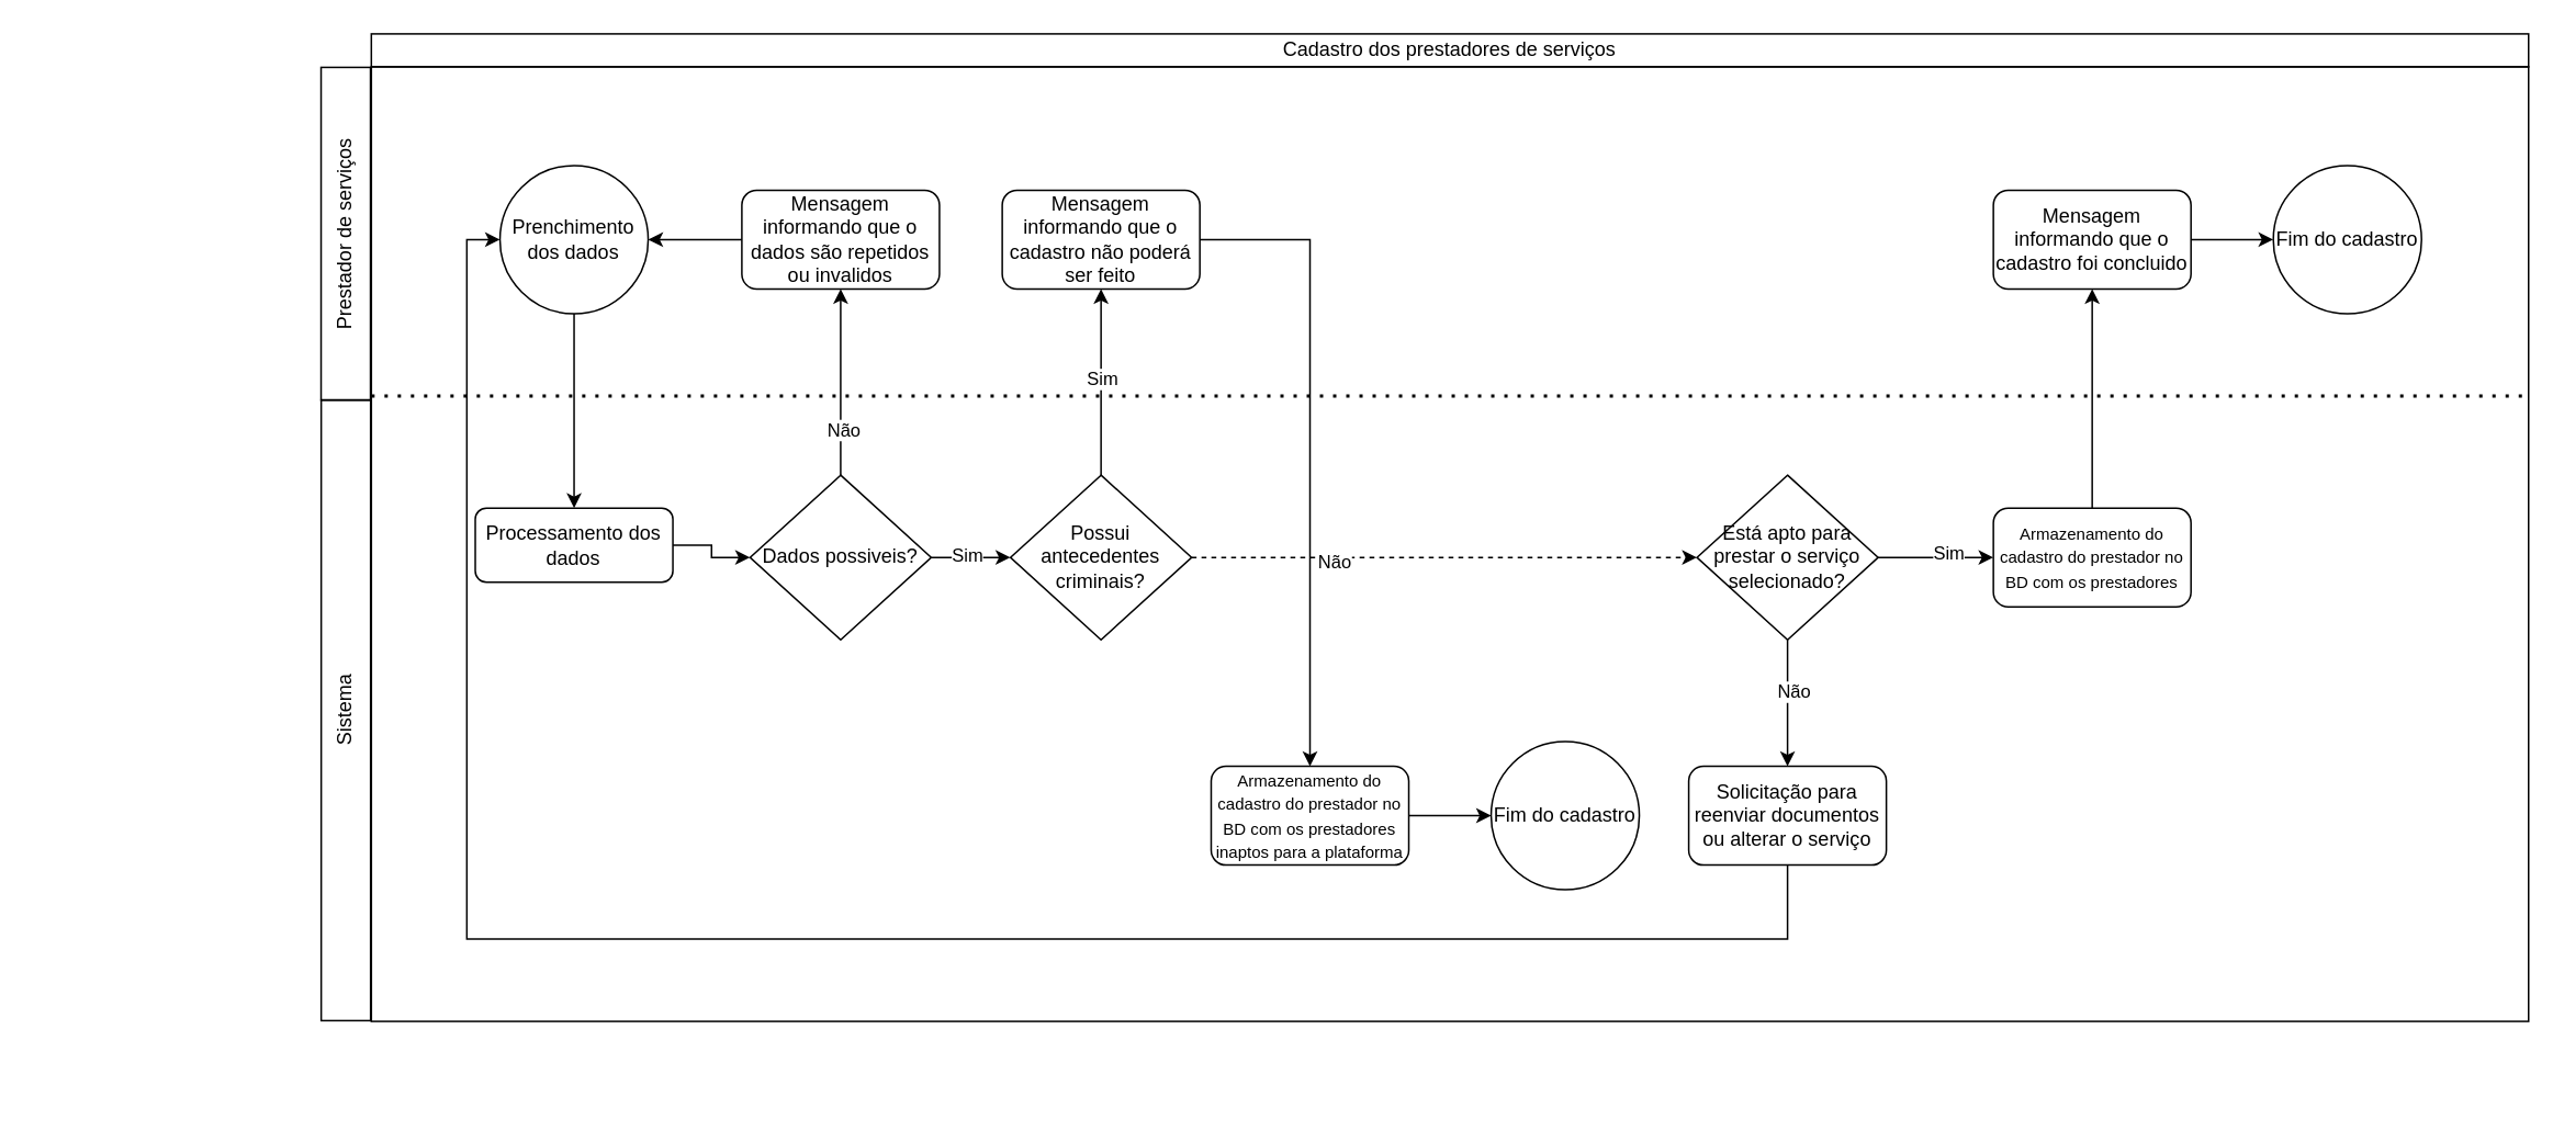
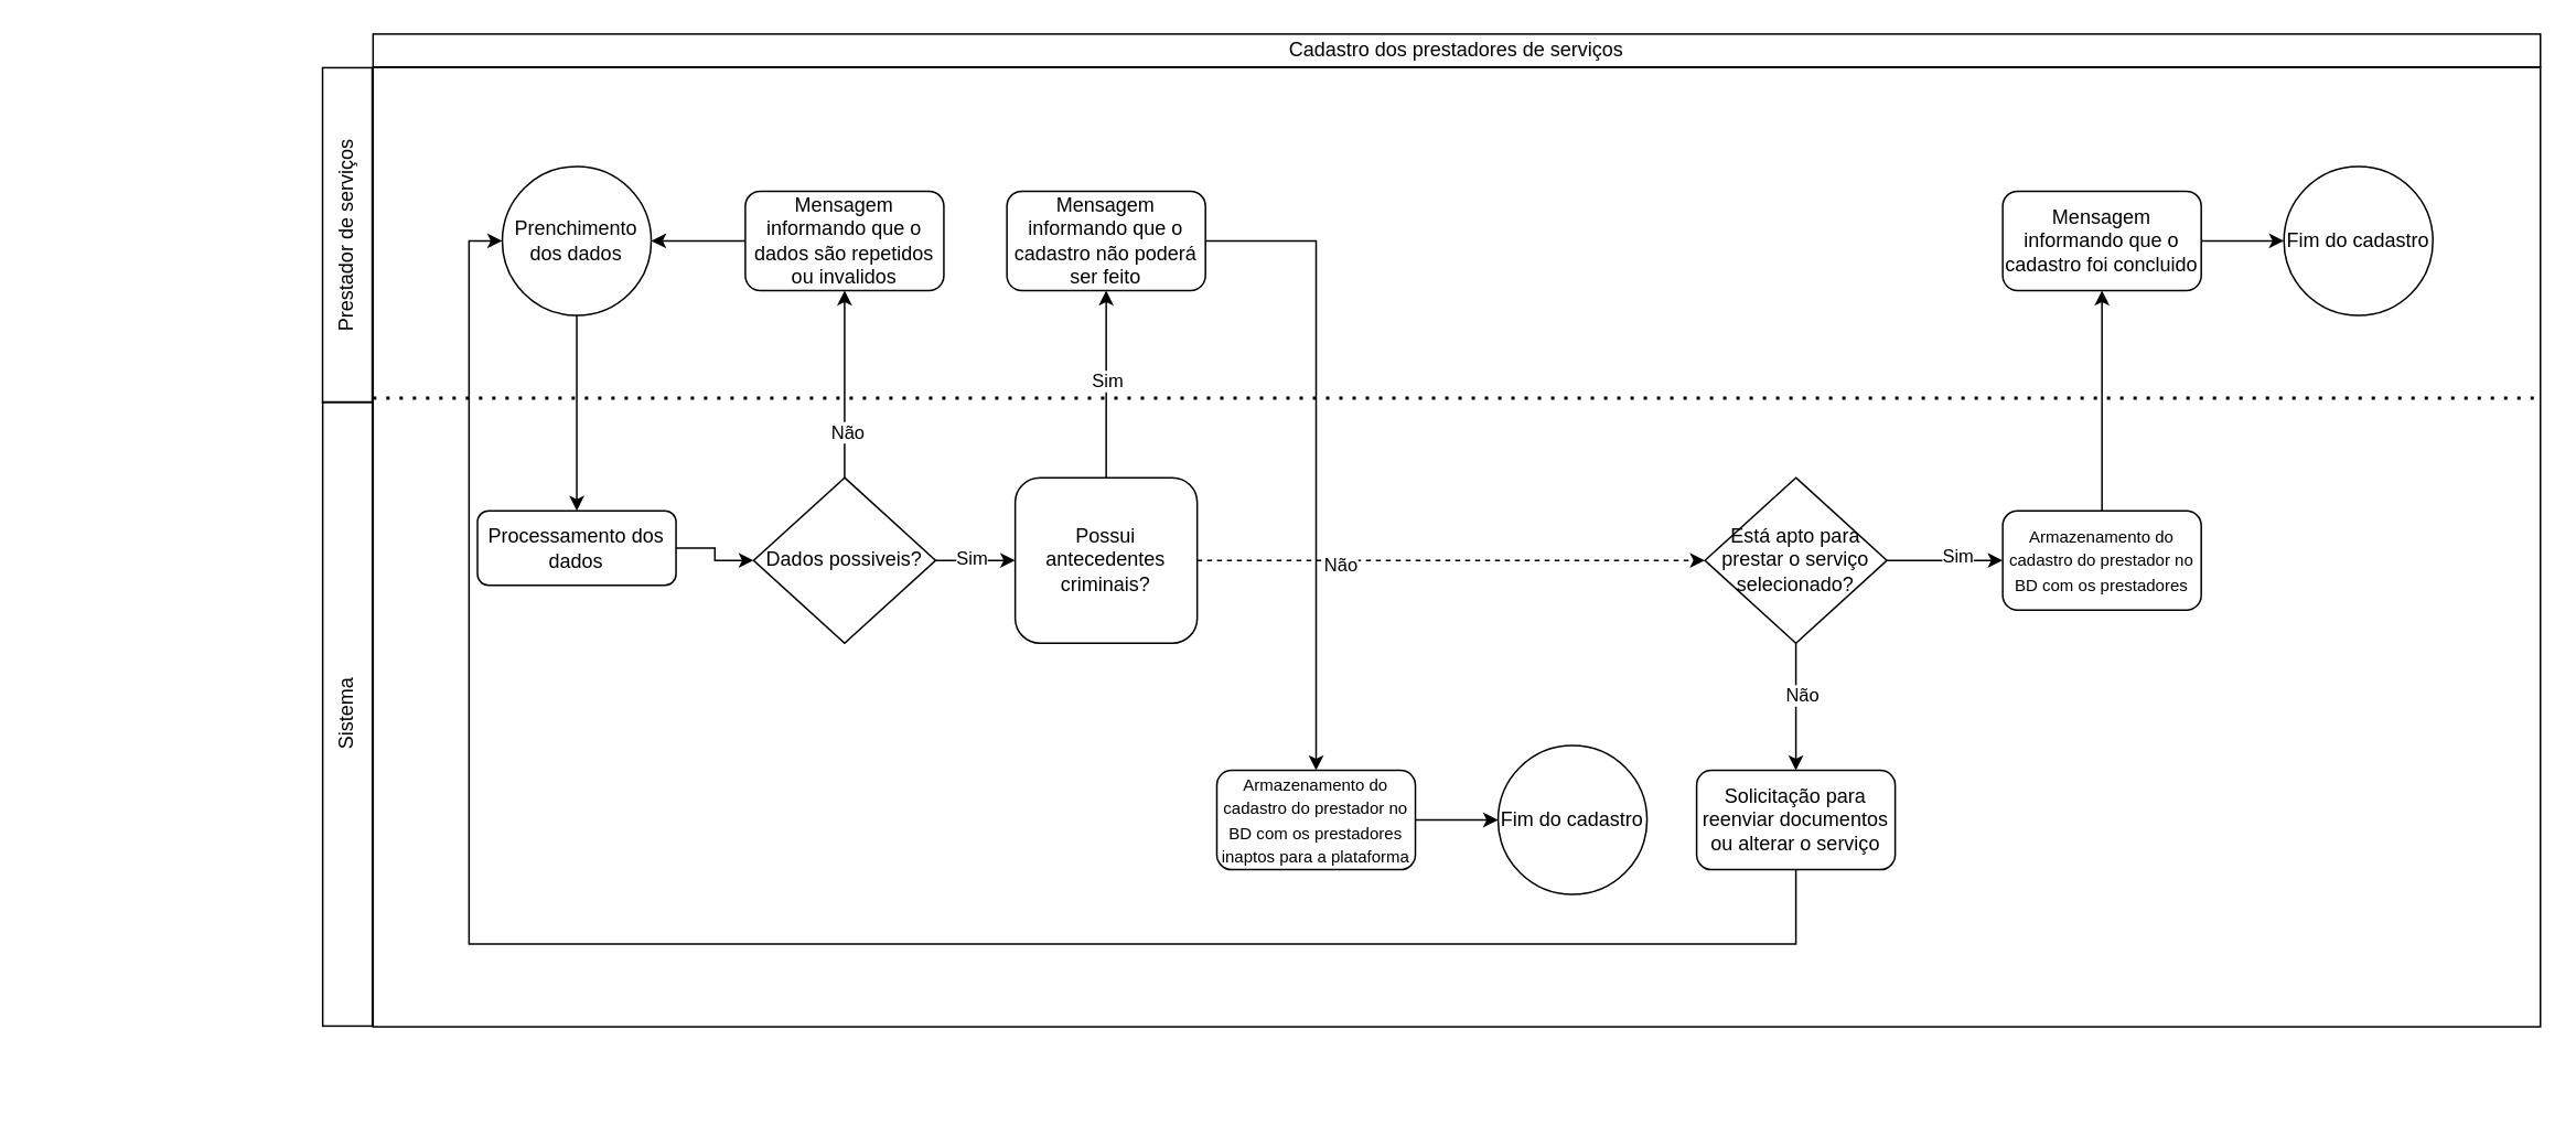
- <mxCell id="14" value="Possui antecedentes criminais?" style="rhombus;whiteSpace=wrap;html=1;fillColor=none;" parent="1" vertex="1"><mxGeometry x="613.12" y="288.12" width="110" height="100" as="geometry" /></mxCell>
+ <mxCell id="14" value="Possui antecedentes criminais?" style="whiteSpace=wrap;html=1;fillColor=none;rounded=1;" parent="1" vertex="1"><mxGeometry x="613.12" y="288.12" width="110" height="100" as="geometry" /></mxCell>
